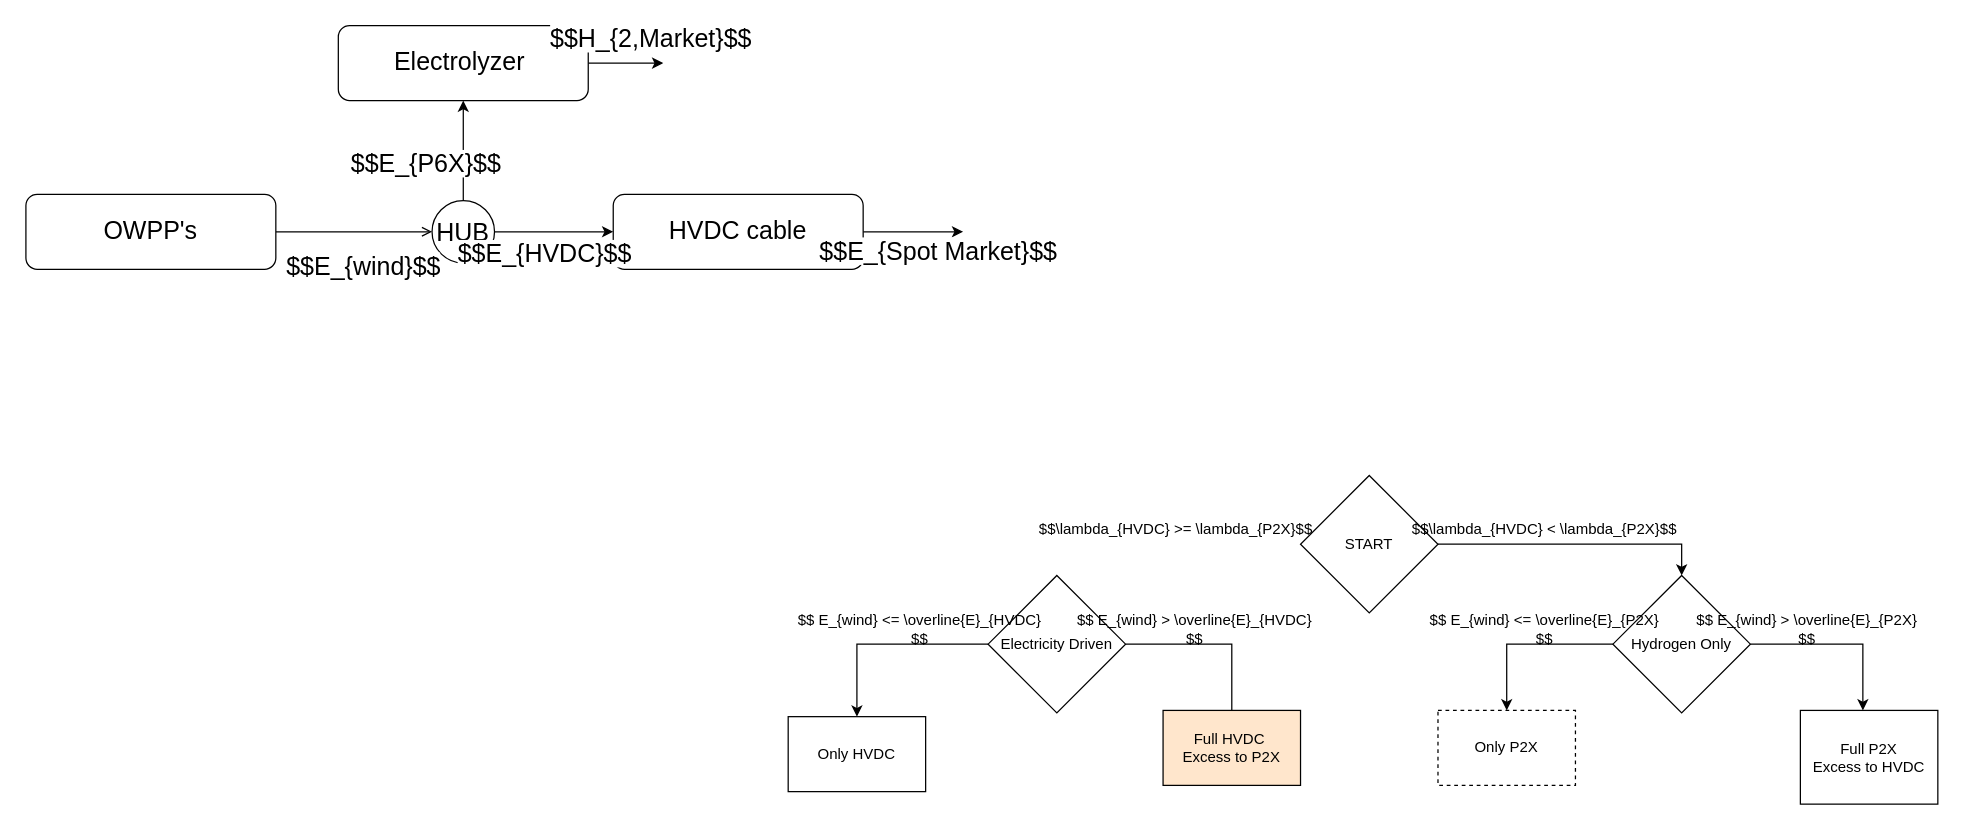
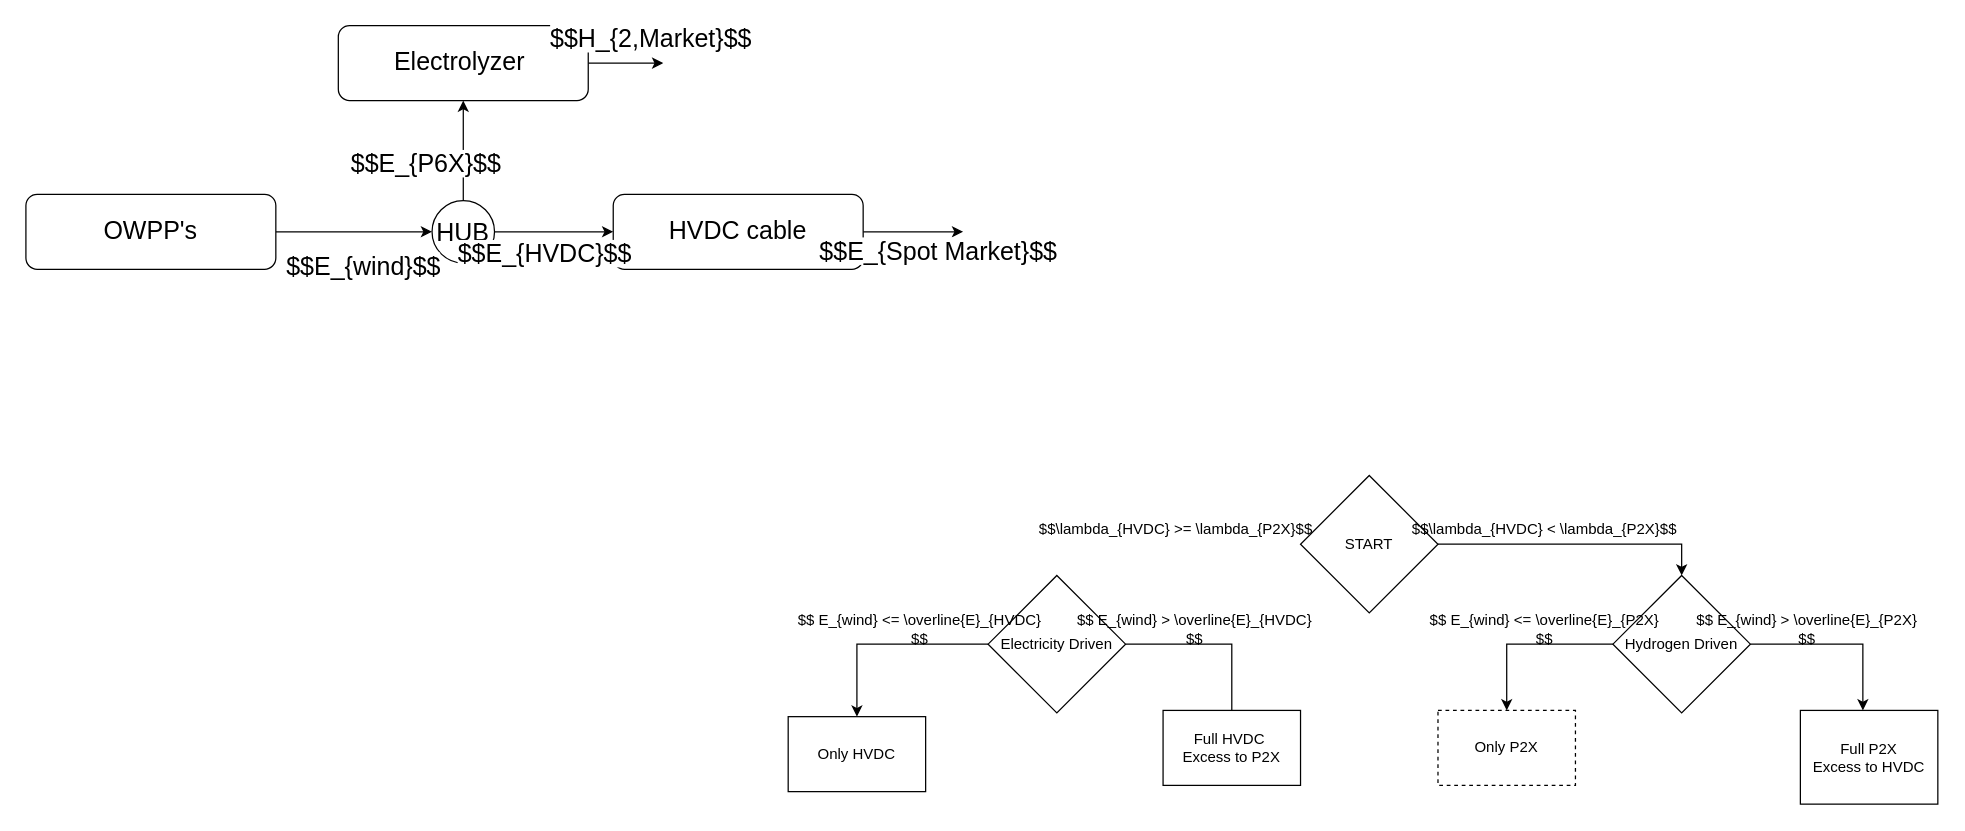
- <mxCell id="9" value="" style="edgeStyle=orthogonalEdgeStyle;rounded=0;orthogonalLoop=1;jettySize=auto;html=1;endArrow=open;" parent="1" source="10" target="6" edge="1"><mxGeometry relative="1" as="geometry" /></mxCell>
+ <mxCell id="9" value="" style="edgeStyle=orthogonalEdgeStyle;rounded=0;orthogonalLoop=1;jettySize=auto;html=1;" parent="1" source="10" target="6" edge="1"><mxGeometry relative="1" as="geometry" /></mxCell>
- <mxCell id="23" value="Hydrogen Only" style="rhombus;whiteSpace=wrap;html=1;" vertex="1" parent="1"><mxGeometry x="1290" y="460" width="110" height="110" as="geometry" /></mxCell>
+ <mxCell id="23" value="Hydrogen Driven" style="rhombus;whiteSpace=wrap;html=1;" vertex="1" parent="1"><mxGeometry x="1290" y="460" width="110" height="110" as="geometry" /></mxCell>
- <mxCell id="28" value="Full HVDC&amp;nbsp;&lt;br&gt;Excess to P2X" style="rounded=0;whiteSpace=wrap;html=1;fillColor=#ffe6cc;" vertex="1" parent="1"><mxGeometry x="930" y="568" width="110" height="60" as="geometry" /></mxCell>
+ <mxCell id="28" value="Full HVDC&amp;nbsp;&lt;br&gt;Excess to P2X" style="rounded=0;whiteSpace=wrap;html=1;" vertex="1" parent="1"><mxGeometry x="930" y="568" width="110" height="60" as="geometry" /></mxCell>
